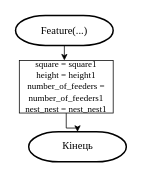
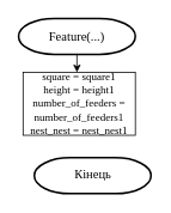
- <mxCell id="5" style="edgeStyle=orthogonalEdgeStyle;rounded=0;orthogonalLoop=1;jettySize=auto;html=1;entryX=0.5;entryY=0;entryDx=0;entryDy=0;entryPerimeter=0;" edge="1" parent="1" source="6" target="4"><mxGeometry relative="1" as="geometry" /></mxCell>
